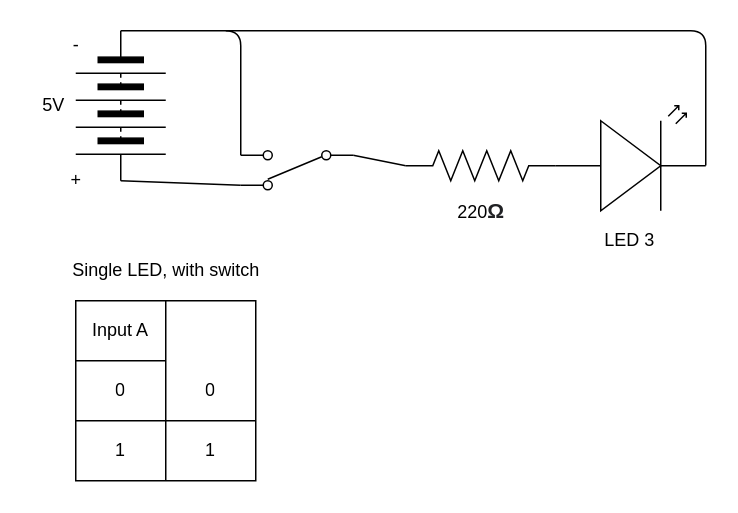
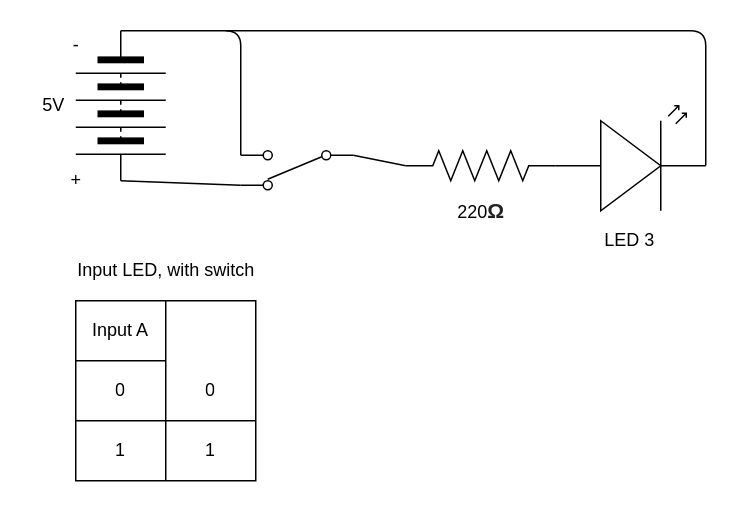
- <mxCell id="24" value="Single LED, with switch" style="text;html=1;align=center;verticalAlign=middle;resizable=0;points=[];autosize=1;strokeColor=none;fillColor=none;" parent="1" vertex="1"><mxGeometry x="40" y="170" width="140" height="20" as="geometry" /></mxCell>
+ <mxCell id="24" value="Input LED, with switch" style="text;html=1;align=center;verticalAlign=middle;resizable=0;points=[];autosize=1;strokeColor=none;fillColor=none;" parent="1" vertex="1"><mxGeometry x="40" y="170" width="140" height="20" as="geometry" /></mxCell>
